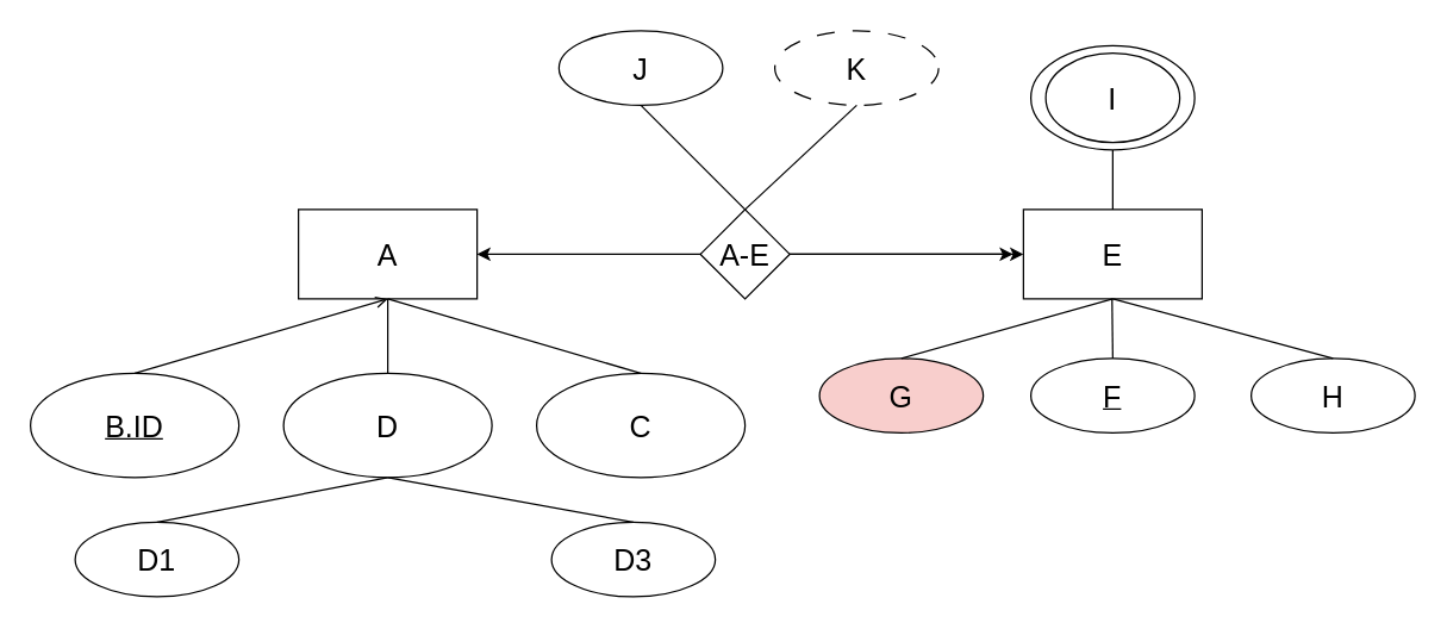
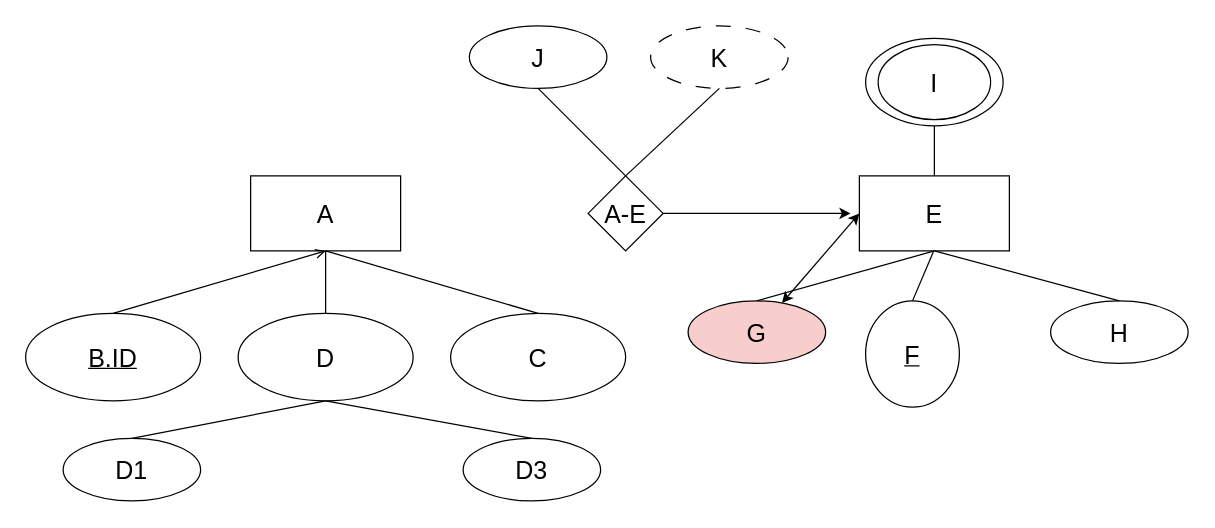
- <mxCell id="4" value="" style="endArrow=classic;startArrow=classic;html=1;rounded=0;entryX=1;entryY=0.5;entryDx=0;entryDy=0;exitX=0;exitY=0.5;exitDx=0;exitDy=0;" edge="1" parent="1" source="3" target="2"><mxGeometry width="50" height="50" relative="1" as="geometry"><mxPoint x="570" y="169.47" as="sourcePoint" /><mxPoint x="470" y="169.47" as="targetPoint" /></mxGeometry></mxCell>
+ <mxCell id="4" value="" style="endArrow=classic;startArrow=classic;html=1;rounded=0;exitX=0;exitY=0.5;exitDx=0;exitDy=0;" edge="1" parent="1" source="3" target="22"><mxGeometry width="50" height="50" relative="1" as="geometry"><mxPoint x="570" y="169.47" as="sourcePoint" /><mxPoint x="470" y="169.47" as="targetPoint" /></mxGeometry></mxCell>
- <mxCell id="21" value="&lt;u&gt;&lt;font style=&quot;font-size: 20px;&quot;&gt;F&lt;/font&gt;&lt;/u&gt;" style="ellipse;whiteSpace=wrap;html=1;" vertex="1" parent="1"><mxGeometry x="692" y="240" width="110" height="50" as="geometry" /></mxCell>
+ <mxCell id="21" value="&lt;u&gt;&lt;font style=&quot;font-size: 20px;&quot;&gt;F&lt;/font&gt;&lt;/u&gt;" style="ellipse;whiteSpace=wrap;html=1;" vertex="1" parent="1"><mxGeometry x="692" y="240" width="75" height="85" as="geometry" /></mxCell>
